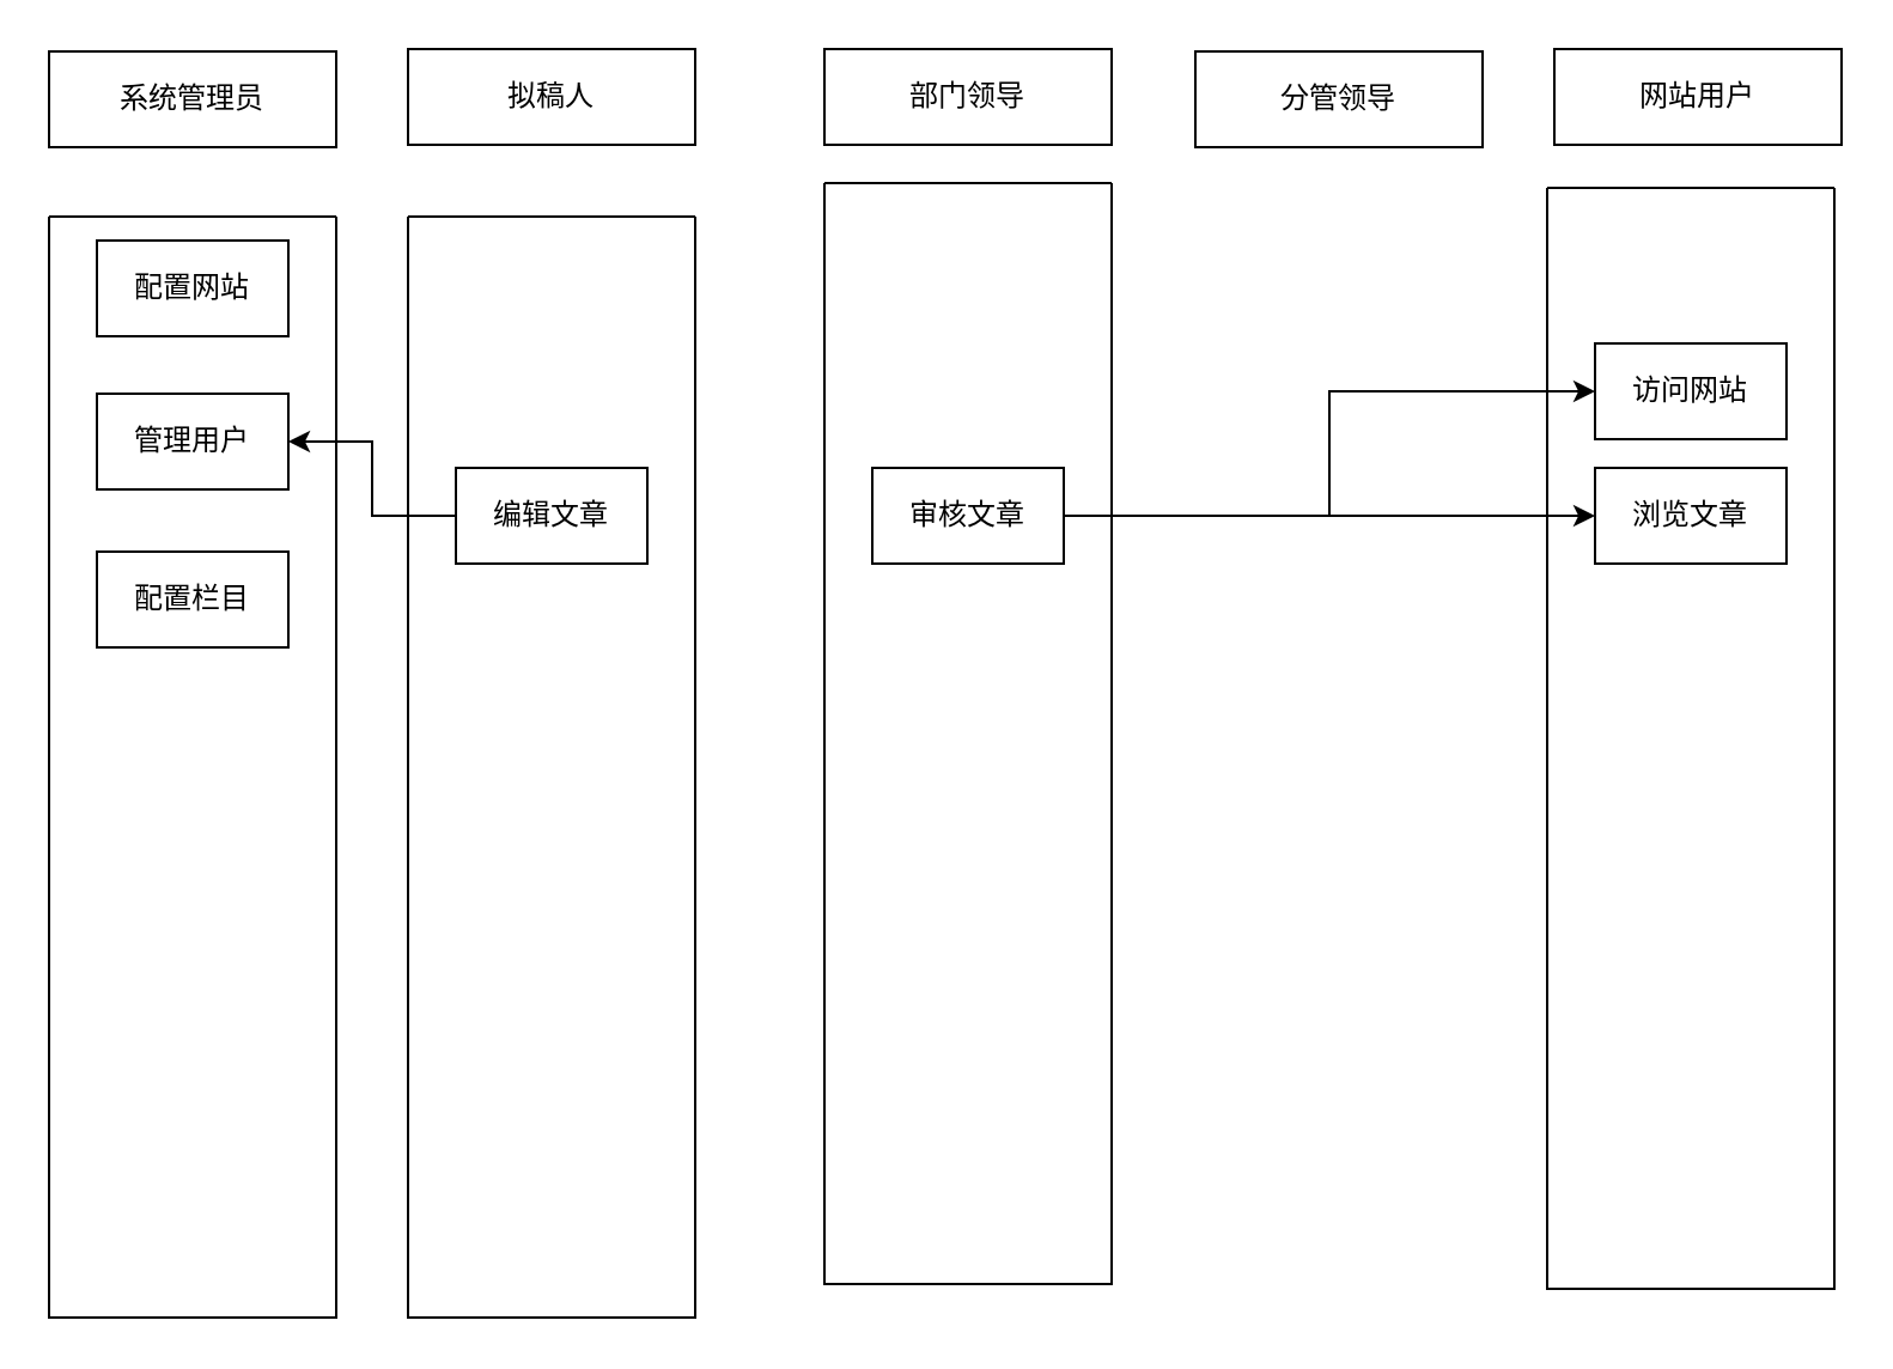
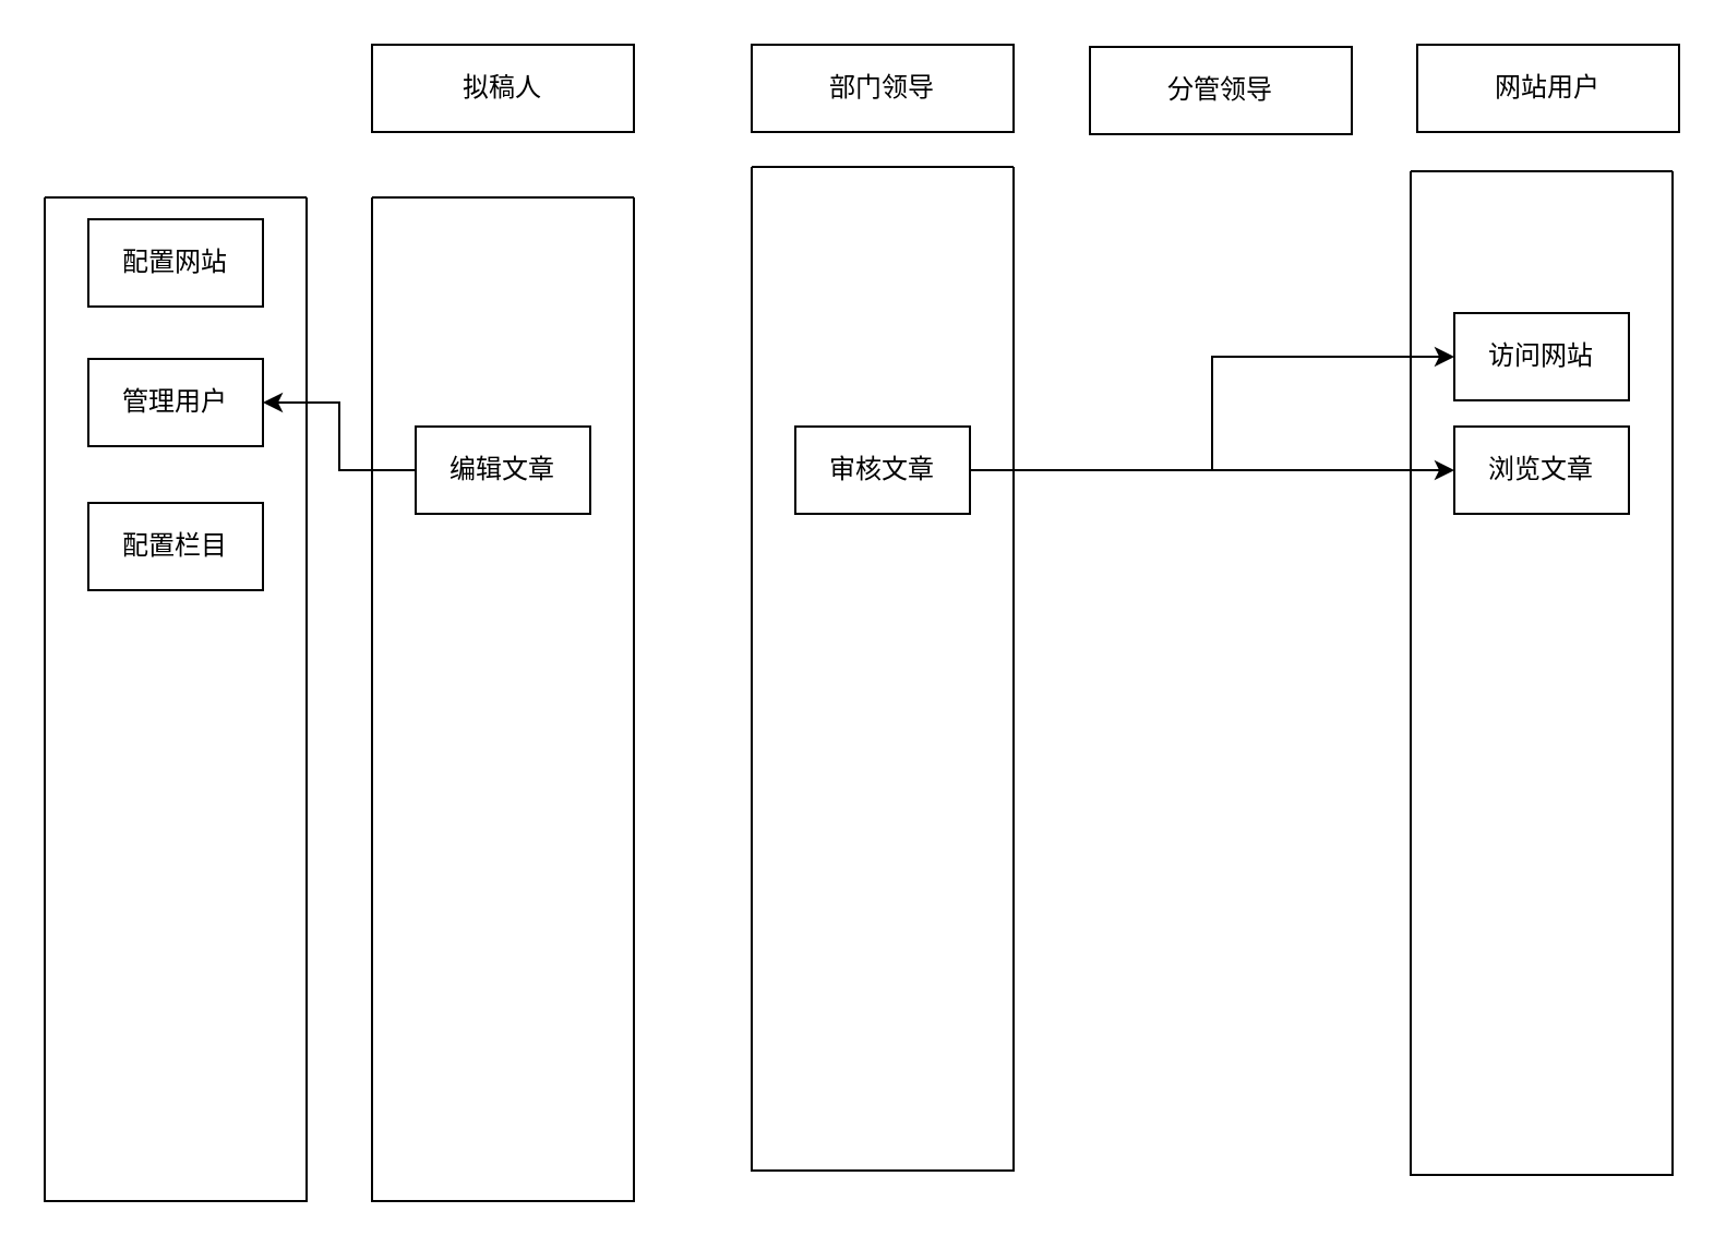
- <mxCell id="12" value="系统管理员" style="rounded=0;whiteSpace=wrap;html=1;" vertex="1" parent="1"><mxGeometry x="20" y="21" width="120" height="40" as="geometry" /></mxCell>
